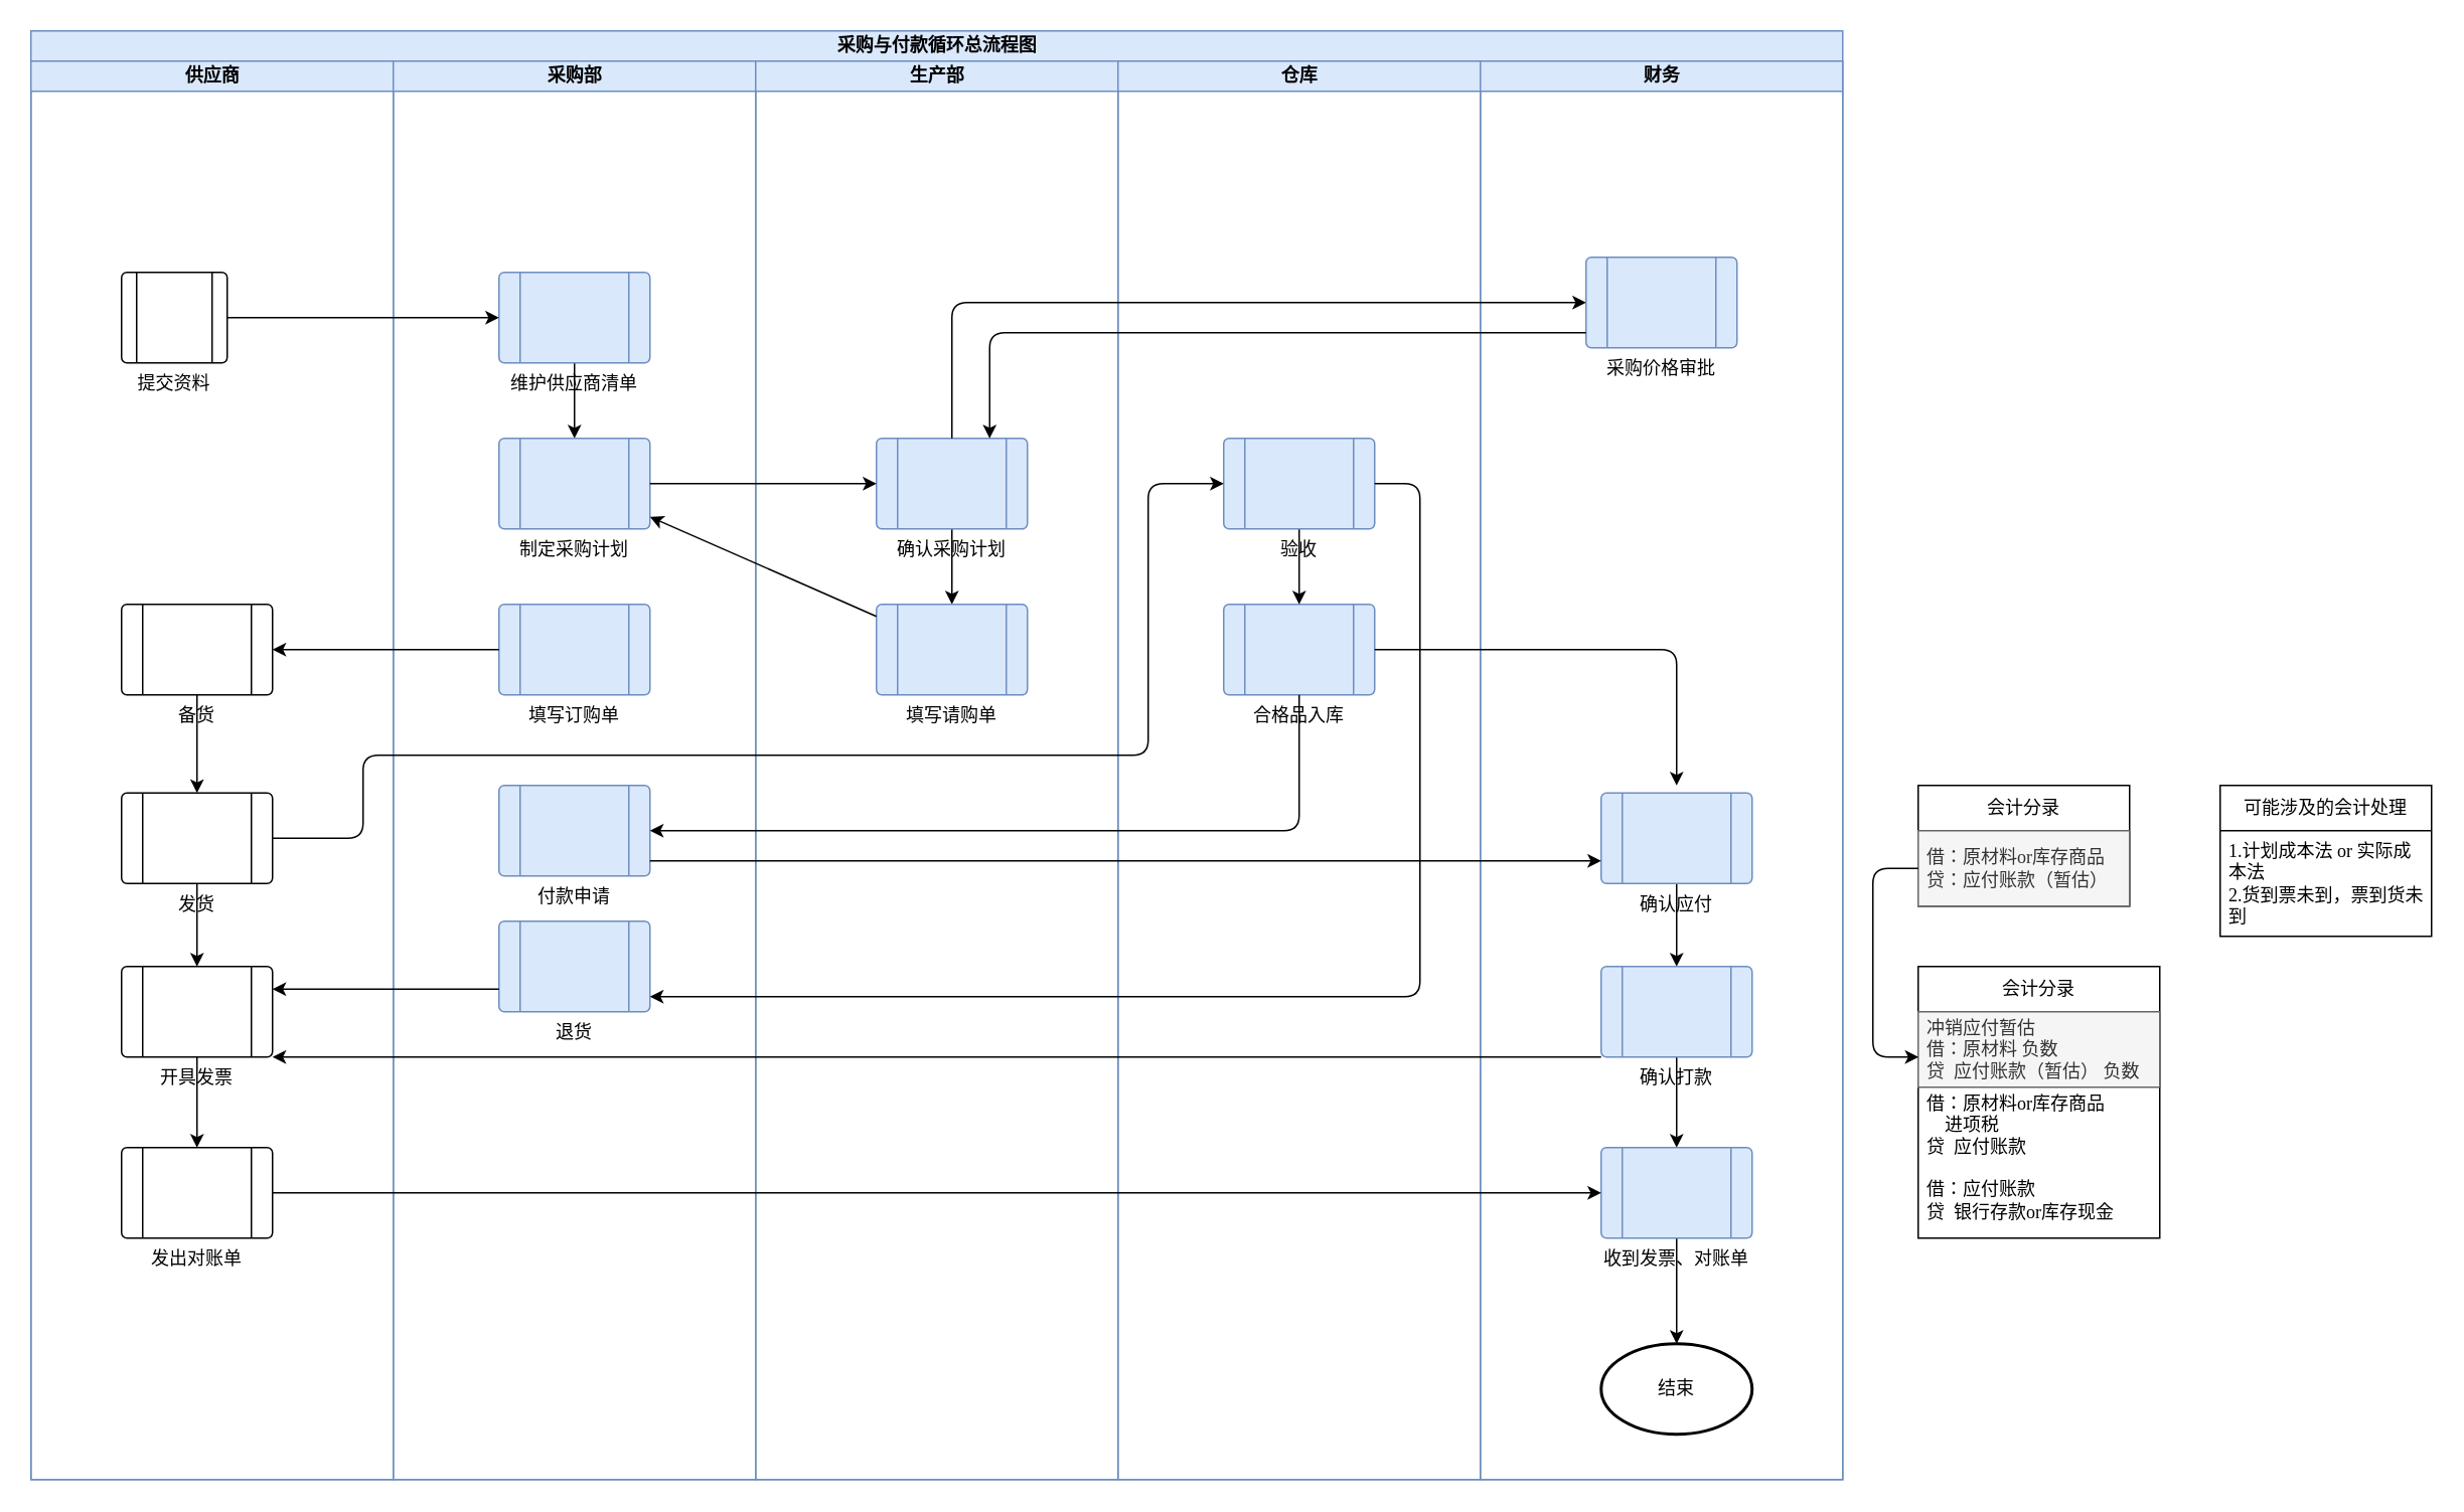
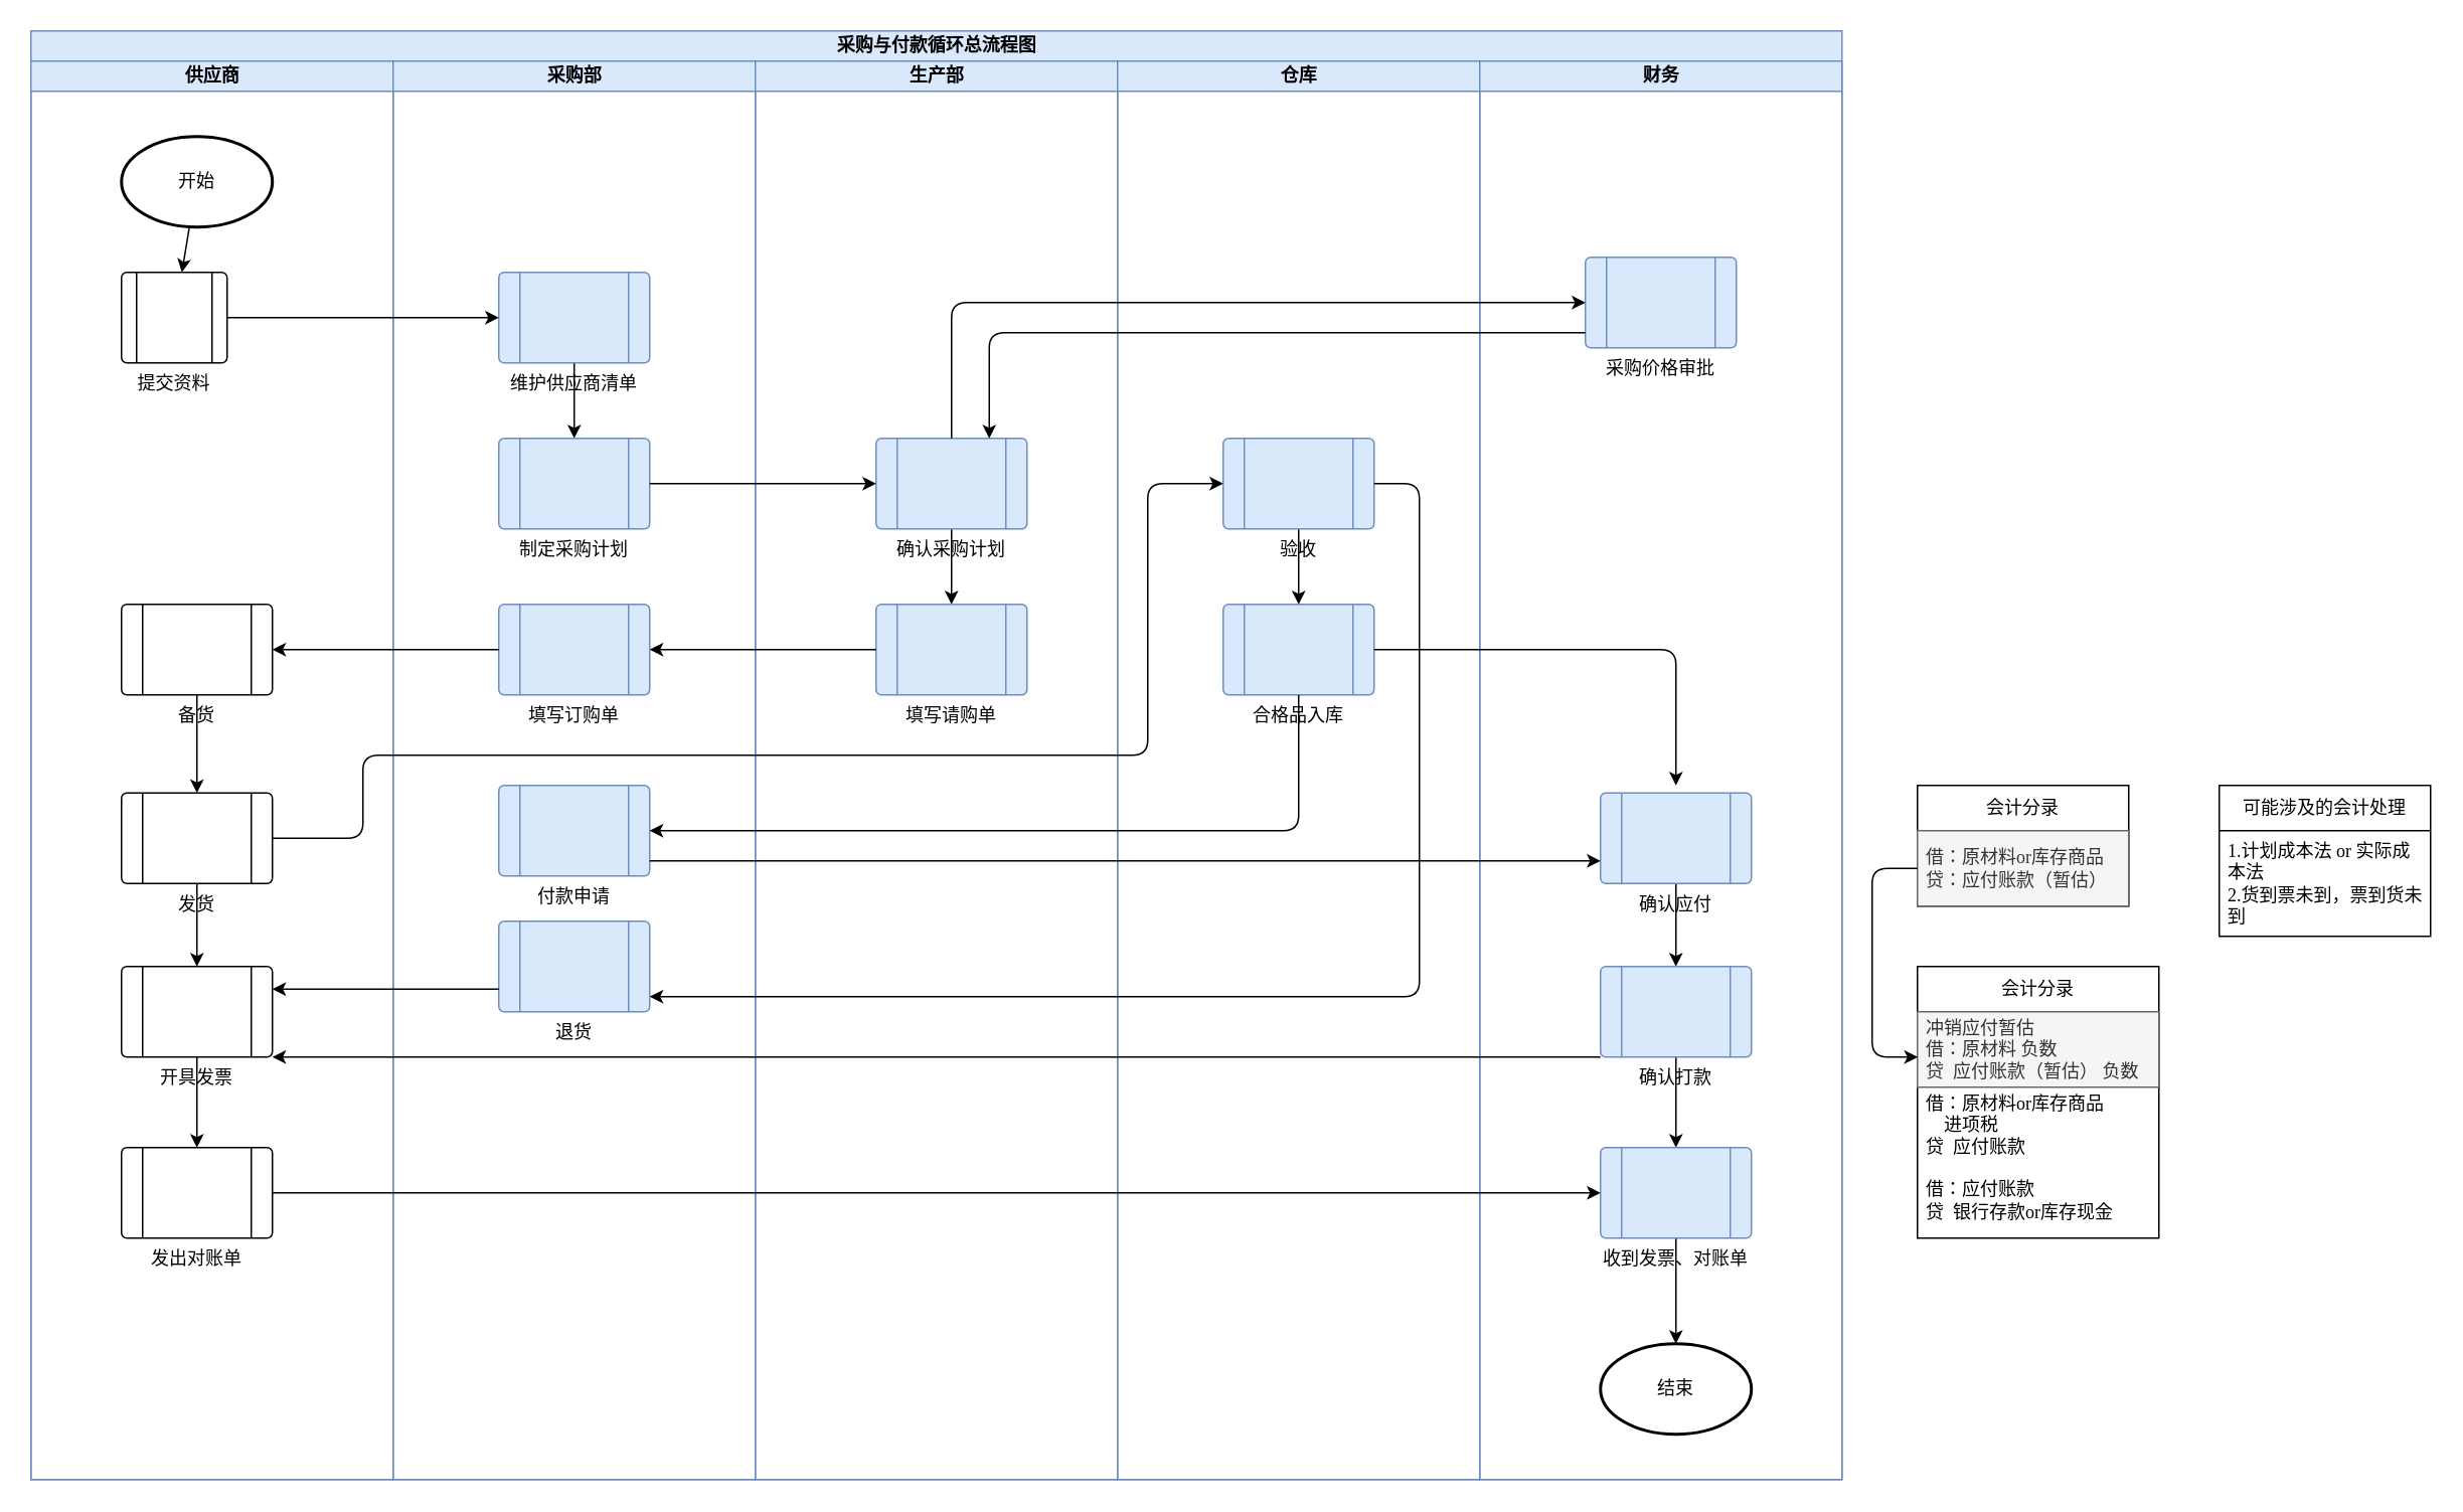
+ <mxCell id="6" value="开始" style="strokeWidth=2;html=1;shape=mxgraph.flowchart.start_1;whiteSpace=wrap;fontFamily=仿宋;" parent="3" vertex="1"><mxGeometry x="60" y="50" width="100" height="60" as="geometry" /></mxCell>
+ <mxCell id="5" value="" style="edgeStyle=none;html=1;" parent="3" source="6" target="4" edge="1"><mxGeometry relative="1" as="geometry" /></mxCell>
- <mxCell id="40" value="" style="edgeStyle=none;html=1;" parent="2" source="24" target="17" edge="1"><mxGeometry relative="1" as="geometry" /></mxCell>
+ <mxCell id="40" value="" style="edgeStyle=none;html=1;" parent="2" source="24" target="18" edge="1"><mxGeometry relative="1" as="geometry" /></mxCell>
